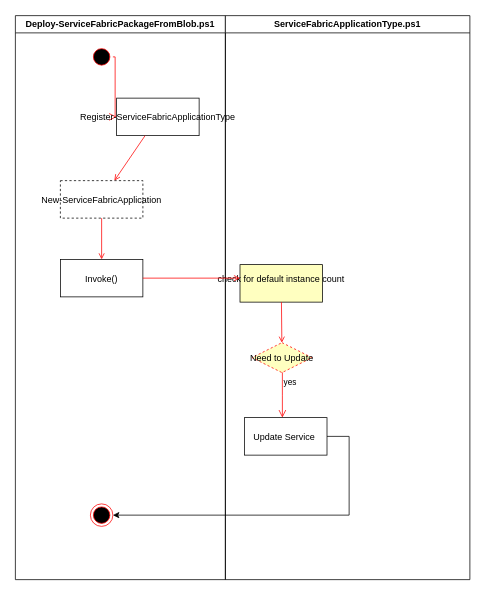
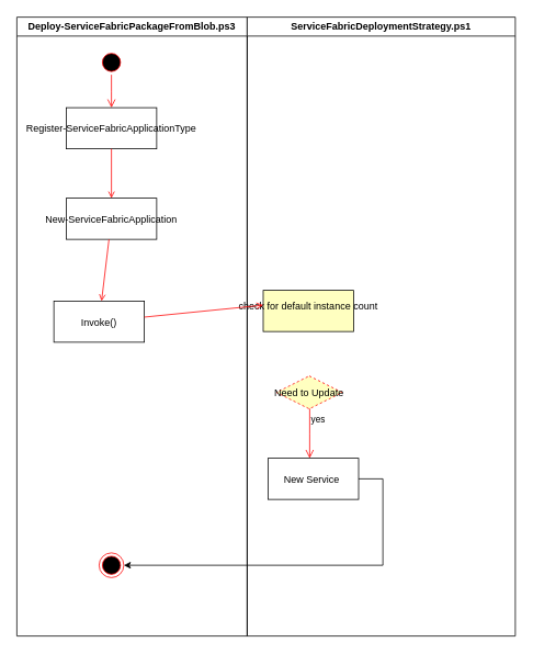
- <mxCell id="2" value="Deploy-ServiceFabricPackageFromBlob.ps1" style="swimlane;whiteSpace=wrap" parent="1" vertex="1"><mxGeometry x="20" y="20" width="280" height="752" as="geometry" /></mxCell>
+ <mxCell id="2" value="Deploy-ServiceFabricPackageFromBlob.ps3" style="swimlane;whiteSpace=wrap" parent="1" vertex="1"><mxGeometry x="20" y="20" width="280" height="752" as="geometry" /></mxCell>
- <mxCell id="11" value="ServiceFabricApplicationType.ps1" style="swimlane;whiteSpace=wrap;startSize=23;" parent="1" vertex="1"><mxGeometry x="300" y="20" width="326" height="752" as="geometry" /></mxCell>
+ <mxCell id="11" value="ServiceFabricDeploymentStrategy.ps1" style="swimlane;whiteSpace=wrap;startSize=23;" parent="1" vertex="1"><mxGeometry x="300" y="20" width="326" height="752" as="geometry" /></mxCell>
- <mxCell id="5" value="Register-ServiceFabricApplicationType" style="" parent="2" vertex="1"><mxGeometry x="135" y="110" width="110" height="50" as="geometry" /></mxCell>
+ <mxCell id="5" value="Register-ServiceFabricApplicationType" style="" parent="2" vertex="1"><mxGeometry x="60" y="110" width="110" height="50" as="geometry" /></mxCell>
- <mxCell id="6" value="New-ServiceFabricApplication" style="dashed=1;" parent="2" vertex="1"><mxGeometry x="60" y="220" width="110" height="50" as="geometry" /></mxCell>
+ <mxCell id="6" value="New-ServiceFabricApplication" style="" parent="2" vertex="1"><mxGeometry x="60" y="220" width="110" height="50" as="geometry" /></mxCell>
- <mxCell id="8" value="Invoke()" style="" parent="2" vertex="1"><mxGeometry x="60" y="325" width="110" height="50" as="geometry" /></mxCell>
+ <mxCell id="8" value="Invoke()" style="" parent="2" vertex="1"><mxGeometry x="45" y="345" width="110" height="50" as="geometry" /></mxCell>
- <mxCell id="15" value="" style="endArrow=open;strokeColor=#FF0000;endFill=1;rounded=0" parent="11" source="12" target="13" edge="1"><mxGeometry relative="1" as="geometry" /></mxCell>
- <mxCell id="16" value="Update Service " style="" parent="11" vertex="1"><mxGeometry x="25.5" y="536" width="110" height="50" as="geometry" /></mxCell>
+ <mxCell id="16" value="New Service " style="" parent="11" vertex="1"><mxGeometry x="25.5" y="536" width="110" height="50" as="geometry" /></mxCell>
